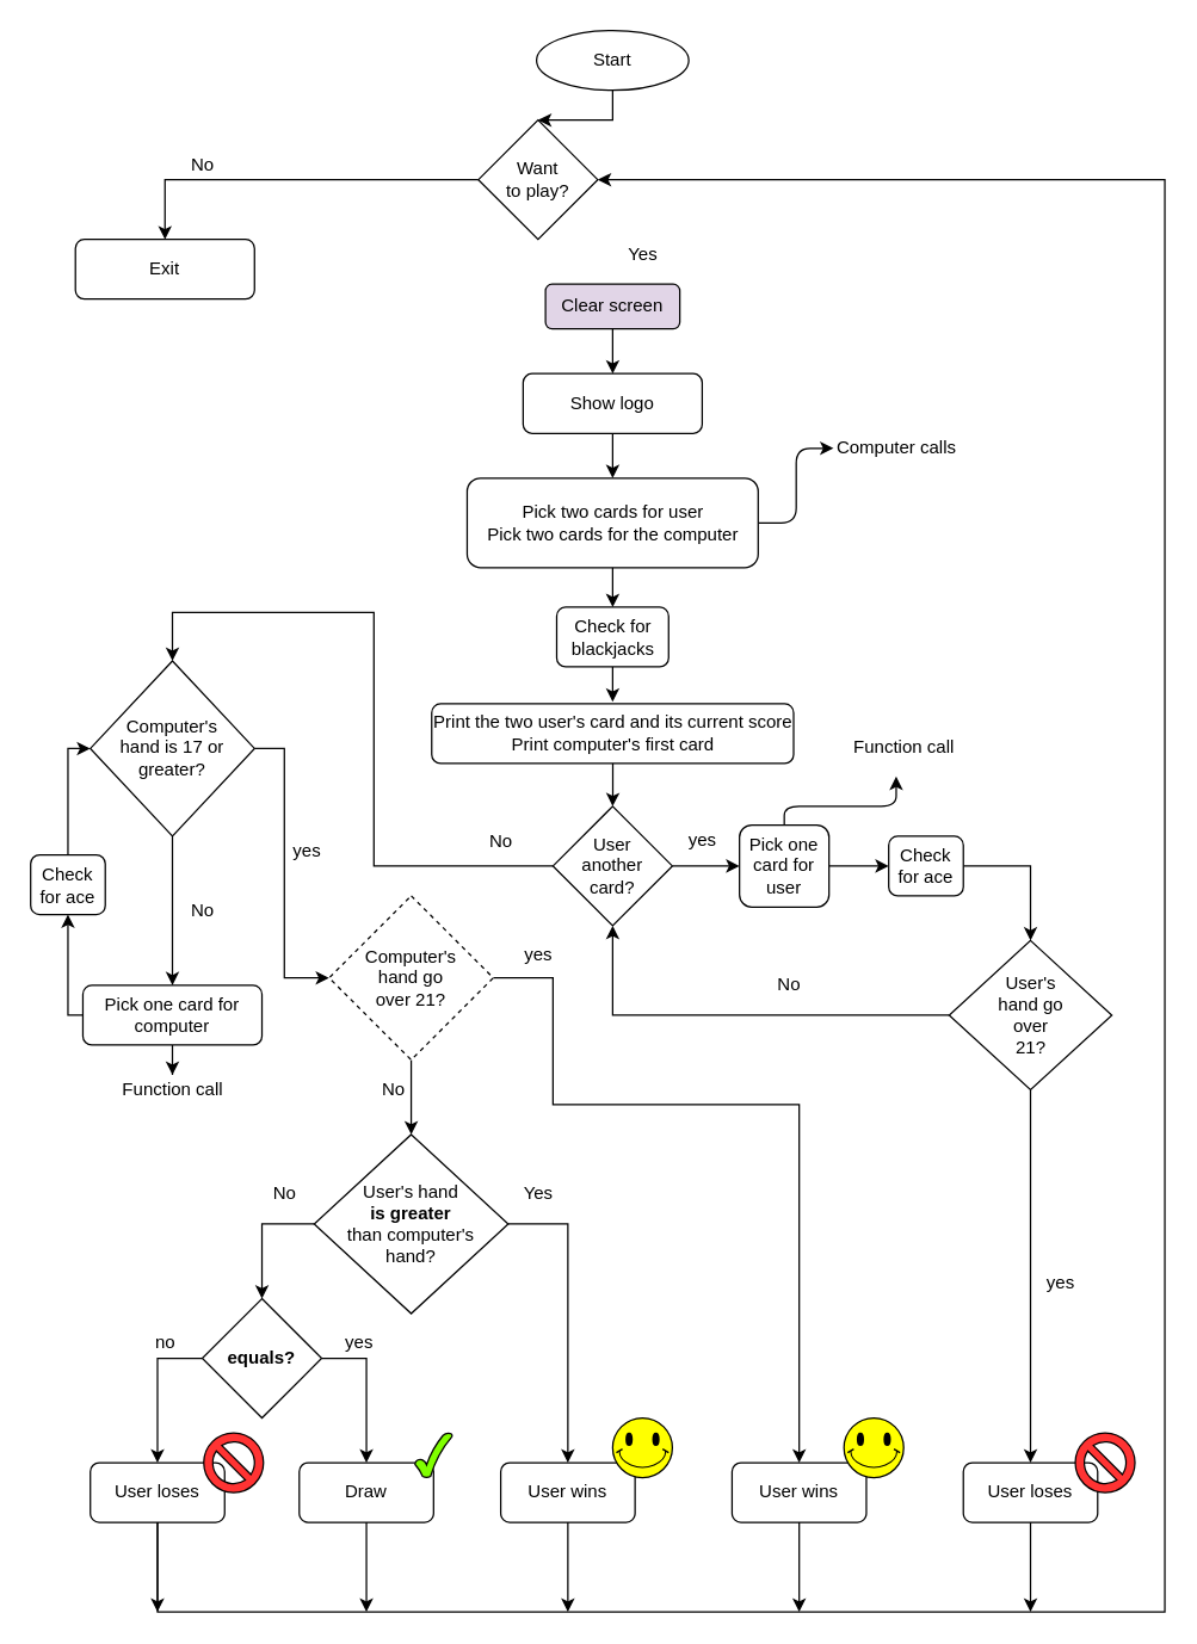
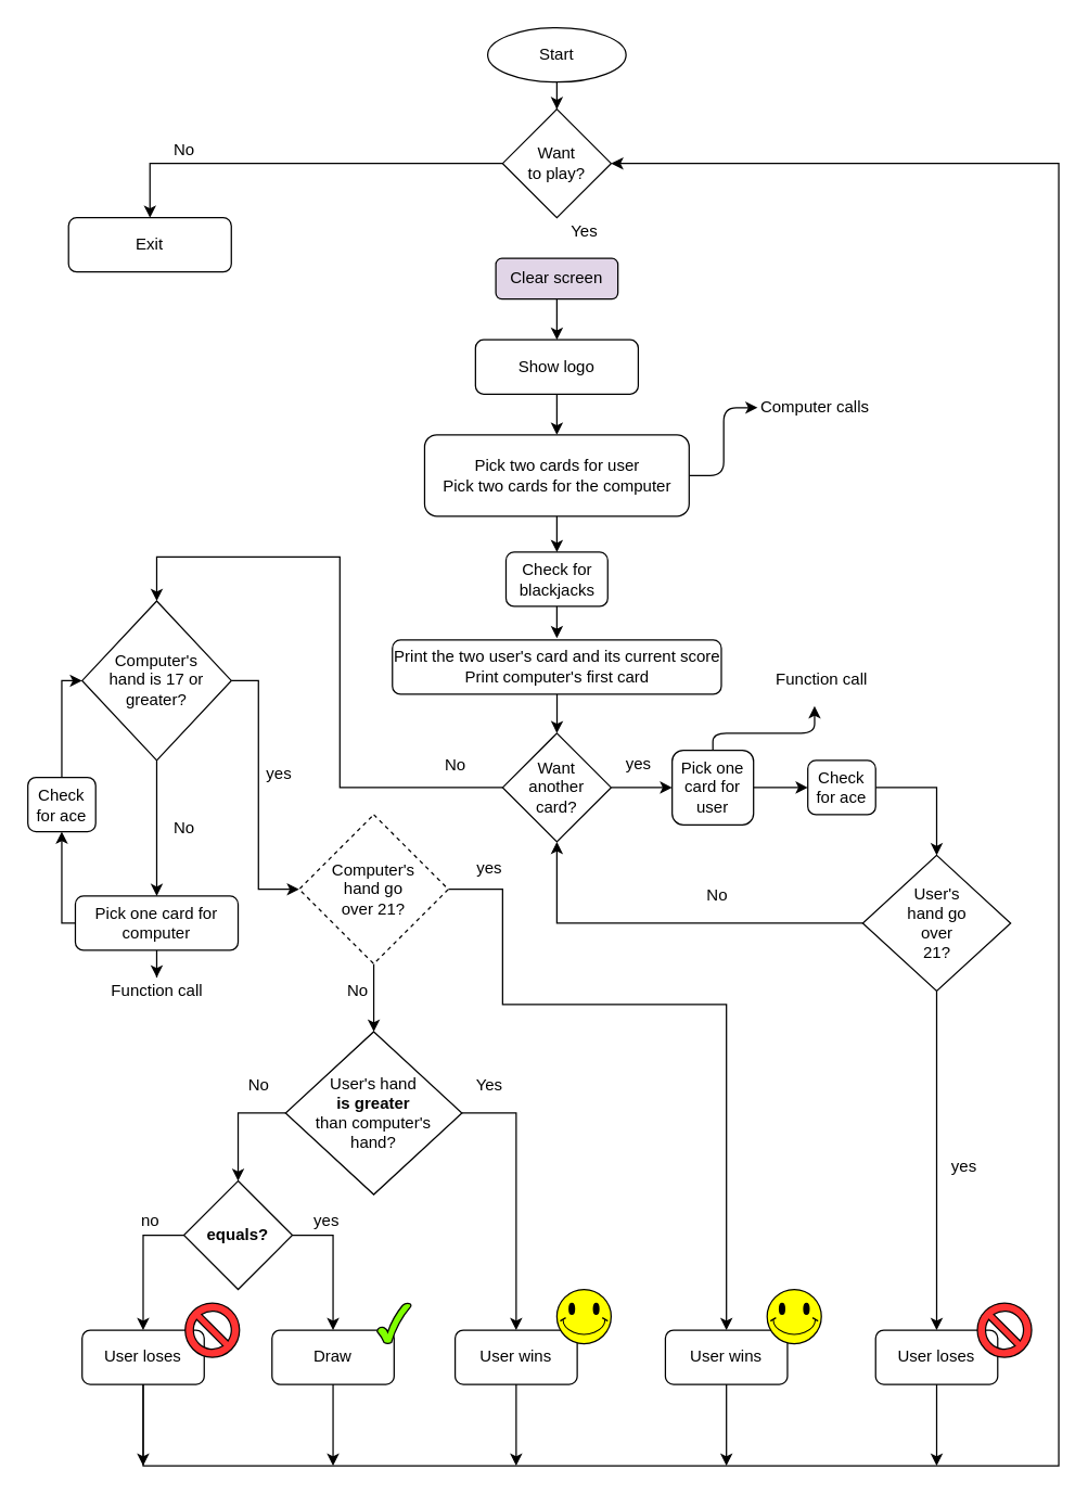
- <mxCell id="5" value="Want &lt;br&gt;to play?" style="rhombus;whiteSpace=wrap;html=1;" vertex="1" parent="1"><mxGeometry x="320" y="80" width="80" height="80" as="geometry" /></mxCell>
+ <mxCell id="5" value="Want &lt;br&gt;to play?" style="rhombus;whiteSpace=wrap;html=1;" vertex="1" parent="1"><mxGeometry x="370" y="80" width="80" height="80" as="geometry" /></mxCell>
- <mxCell id="18" value="User&lt;br&gt;another&lt;br&gt;card?" style="rhombus;whiteSpace=wrap;html=1;" vertex="1" parent="1"><mxGeometry x="370" y="540" width="80" height="80" as="geometry" /></mxCell>
+ <mxCell id="18" value="Want&lt;br&gt;another&lt;br&gt;card?" style="rhombus;whiteSpace=wrap;html=1;" vertex="1" parent="1"><mxGeometry x="370" y="540" width="80" height="80" as="geometry" /></mxCell>
